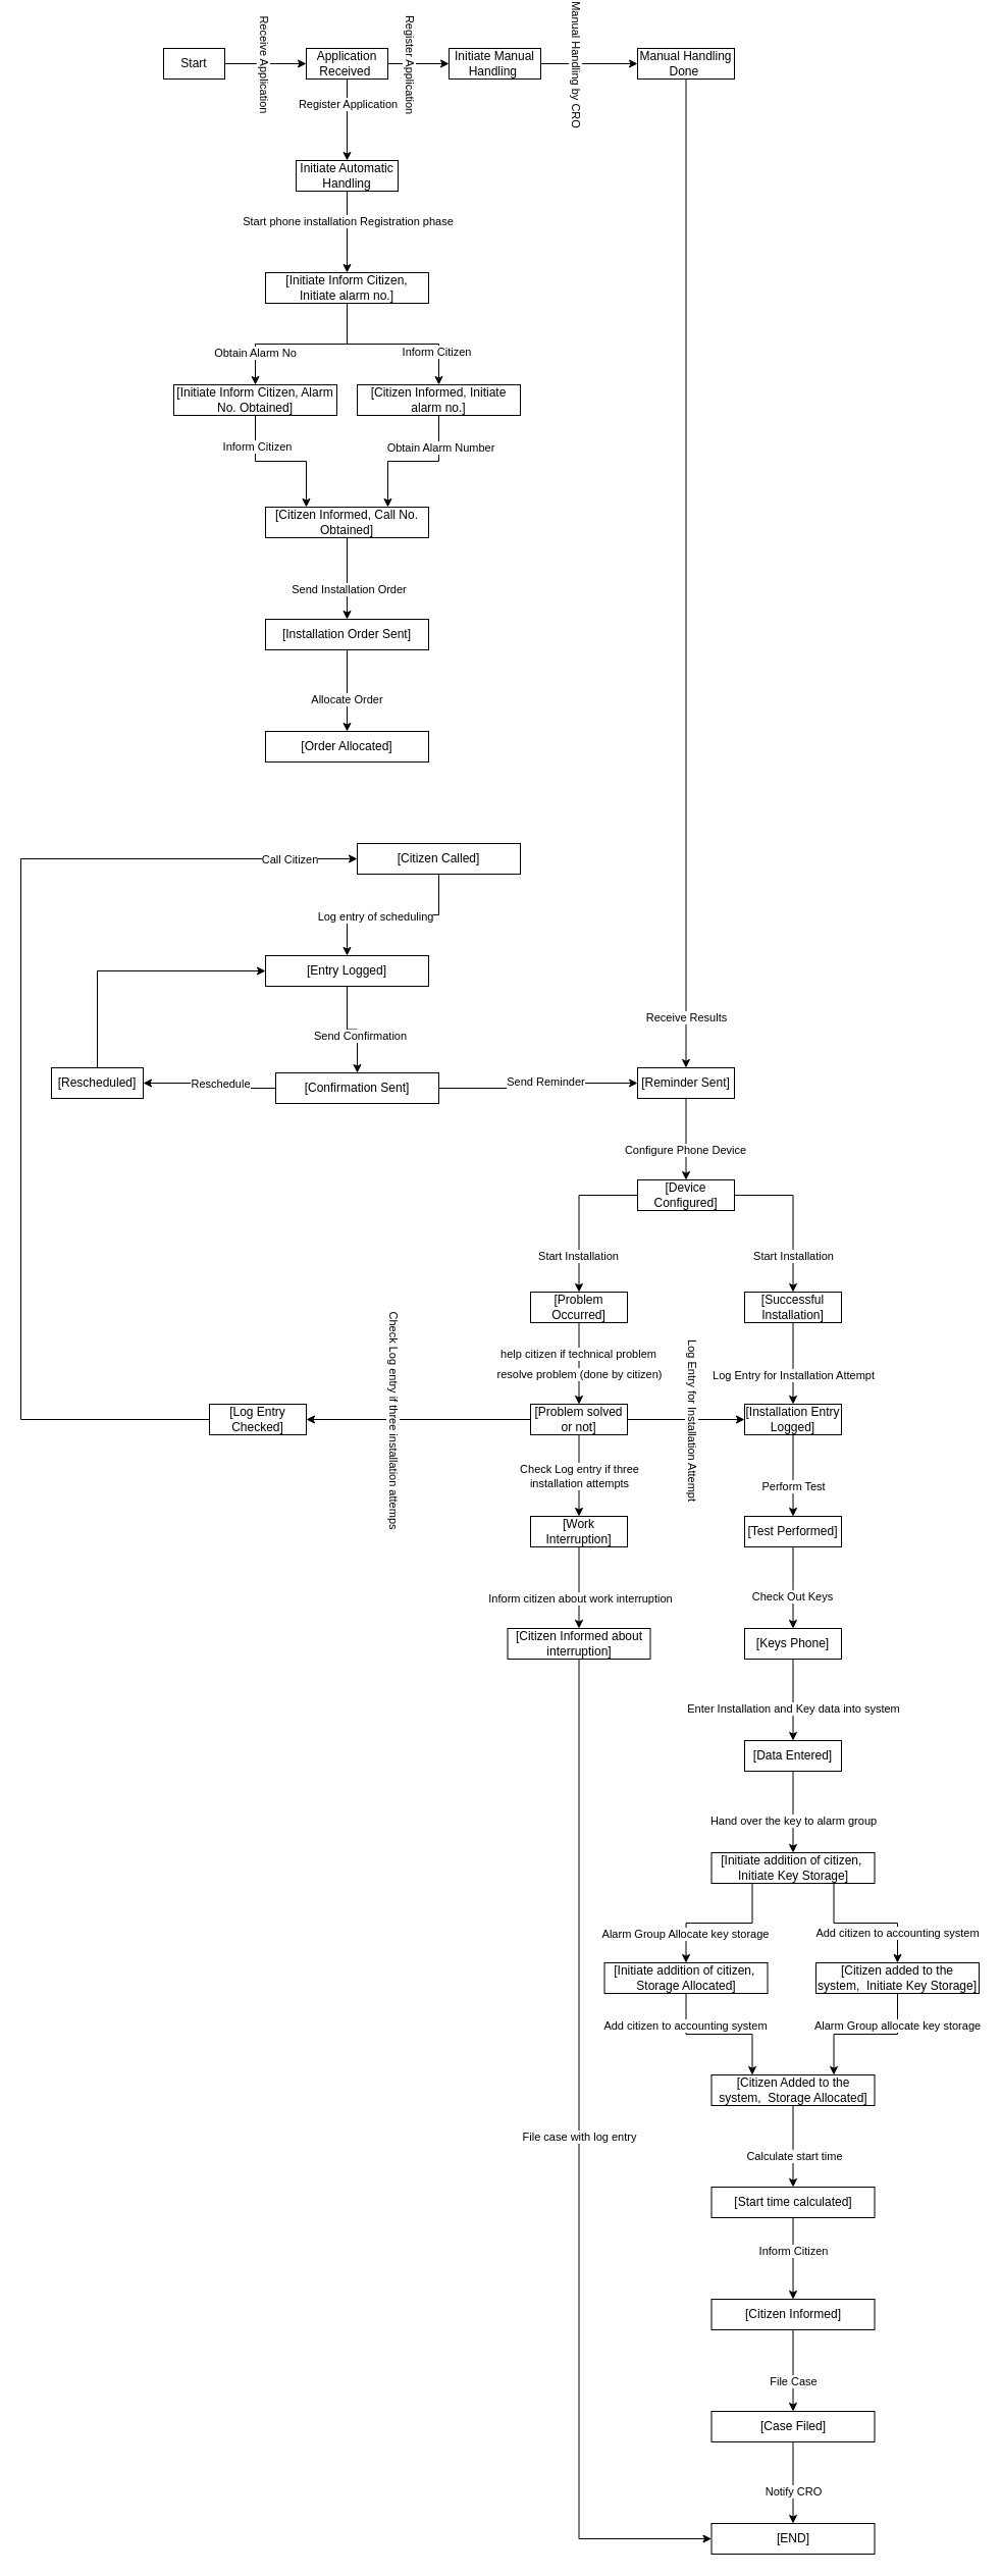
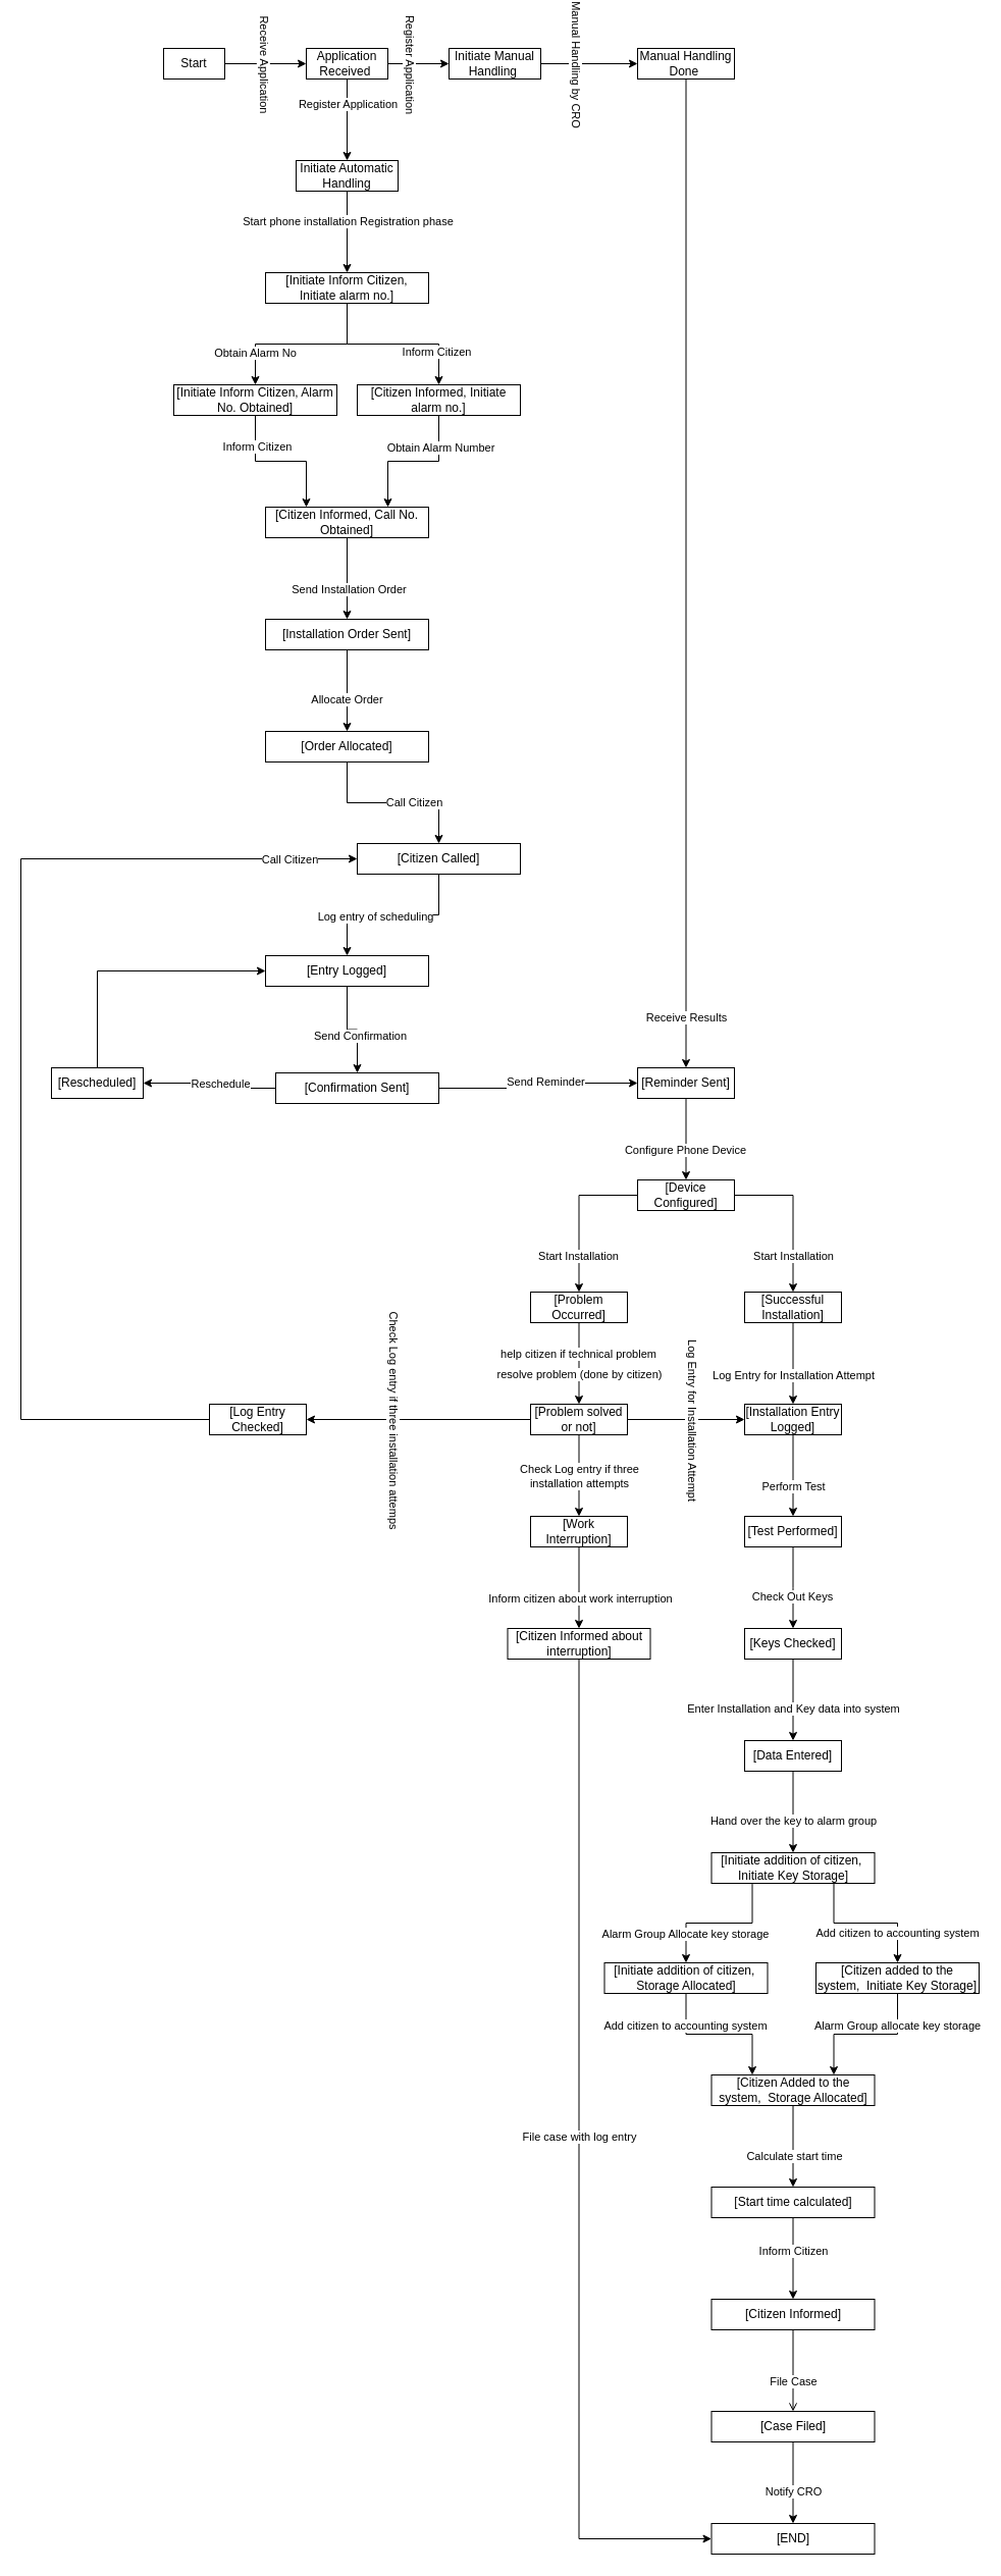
+ <mxCell id="39" value="Call Citizen" style="edgeStyle=orthogonalEdgeStyle;rounded=0;orthogonalLoop=1;jettySize=auto;html=1;" edge="1" parent="1" source="40" target="43"><mxGeometry x="0.25" relative="1" as="geometry"><mxPoint as="offset" /></mxGeometry></mxCell>
- <mxCell id="74" value="[Keys Phone]" style="text;html=1;strokeColor=default;fillColor=none;align=center;verticalAlign=middle;whiteSpace=wrap;rounded=0;" vertex="1" parent="1"><mxGeometry x="730" y="1570" width="95" height="30" as="geometry" /></mxCell>
+ <mxCell id="74" value="[Keys Checked]" style="text;html=1;strokeColor=default;fillColor=none;align=center;verticalAlign=middle;whiteSpace=wrap;rounded=0;" vertex="1" parent="1"><mxGeometry x="730" y="1570" width="95" height="30" as="geometry" /></mxCell>
- <mxCell id="95" value="" style="edgeStyle=orthogonalEdgeStyle;rounded=0;orthogonalLoop=1;jettySize=auto;html=1;" edge="1" parent="1" source="97" target="100"><mxGeometry relative="1" as="geometry" /></mxCell>
+ <mxCell id="95" value="" style="edgeStyle=orthogonalEdgeStyle;rounded=0;orthogonalLoop=1;jettySize=auto;html=1;endArrow=open;" edge="1" parent="1" source="97" target="100"><mxGeometry relative="1" as="geometry" /></mxCell>
